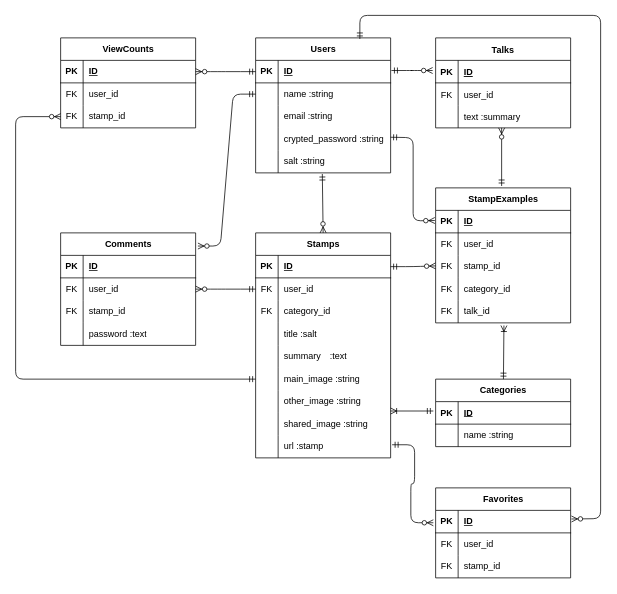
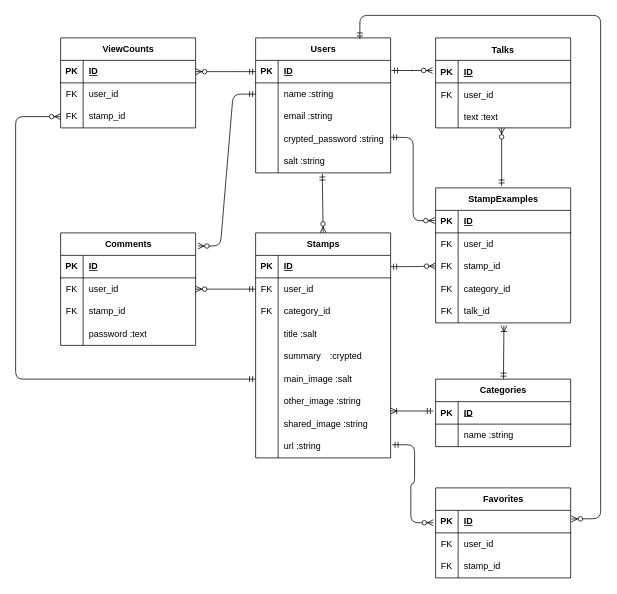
- <mxCell id="117" value="text :summary" style="shape=partialRectangle;connectable=0;fillColor=none;top=0;left=0;bottom=0;right=0;align=left;spacingLeft=6;overflow=hidden;" vertex="1" parent="115"><mxGeometry x="30" width="150" height="30" as="geometry"><mxRectangle width="150" height="30" as="alternateBounds" /></mxGeometry></mxCell>
+ <mxCell id="117" value="text :text" style="shape=partialRectangle;connectable=0;fillColor=none;top=0;left=0;bottom=0;right=0;align=left;spacingLeft=6;overflow=hidden;" vertex="1" parent="115"><mxGeometry x="30" width="150" height="30" as="geometry"><mxRectangle width="150" height="30" as="alternateBounds" /></mxGeometry></mxCell>
- <mxCell id="93" value="summary　:text" style="shape=partialRectangle;connectable=0;fillColor=none;top=0;left=0;bottom=0;right=0;align=left;spacingLeft=6;overflow=hidden;whiteSpace=wrap;html=1;" parent="91" vertex="1"><mxGeometry x="30" width="150" height="30" as="geometry"><mxRectangle width="150" height="30" as="alternateBounds" /></mxGeometry></mxCell>
+ <mxCell id="93" value="summary　:crypted" style="shape=partialRectangle;connectable=0;fillColor=none;top=0;left=0;bottom=0;right=0;align=left;spacingLeft=6;overflow=hidden;whiteSpace=wrap;html=1;" parent="91" vertex="1"><mxGeometry x="30" width="150" height="30" as="geometry"><mxRectangle width="150" height="30" as="alternateBounds" /></mxGeometry></mxCell>
- <mxCell id="96" value="main_image :string" style="shape=partialRectangle;connectable=0;fillColor=none;top=0;left=0;bottom=0;right=0;align=left;spacingLeft=6;overflow=hidden;whiteSpace=wrap;html=1;" parent="94" vertex="1"><mxGeometry x="30" width="150" height="30" as="geometry"><mxRectangle width="150" height="30" as="alternateBounds" /></mxGeometry></mxCell>
+ <mxCell id="96" value="main_image :salt" style="shape=partialRectangle;connectable=0;fillColor=none;top=0;left=0;bottom=0;right=0;align=left;spacingLeft=6;overflow=hidden;whiteSpace=wrap;html=1;" parent="94" vertex="1"><mxGeometry x="30" width="150" height="30" as="geometry"><mxRectangle width="150" height="30" as="alternateBounds" /></mxGeometry></mxCell>
- <mxCell id="105" value="url :stamp" style="shape=partialRectangle;connectable=0;fillColor=none;top=0;left=0;bottom=0;right=0;align=left;spacingLeft=6;overflow=hidden;whiteSpace=wrap;html=1;" parent="103" vertex="1"><mxGeometry x="30" width="150" height="30" as="geometry"><mxRectangle width="150" height="30" as="alternateBounds" /></mxGeometry></mxCell>
+ <mxCell id="105" value="url :string" style="shape=partialRectangle;connectable=0;fillColor=none;top=0;left=0;bottom=0;right=0;align=left;spacingLeft=6;overflow=hidden;whiteSpace=wrap;html=1;" parent="103" vertex="1"><mxGeometry x="30" width="150" height="30" as="geometry"><mxRectangle width="150" height="30" as="alternateBounds" /></mxGeometry></mxCell>
